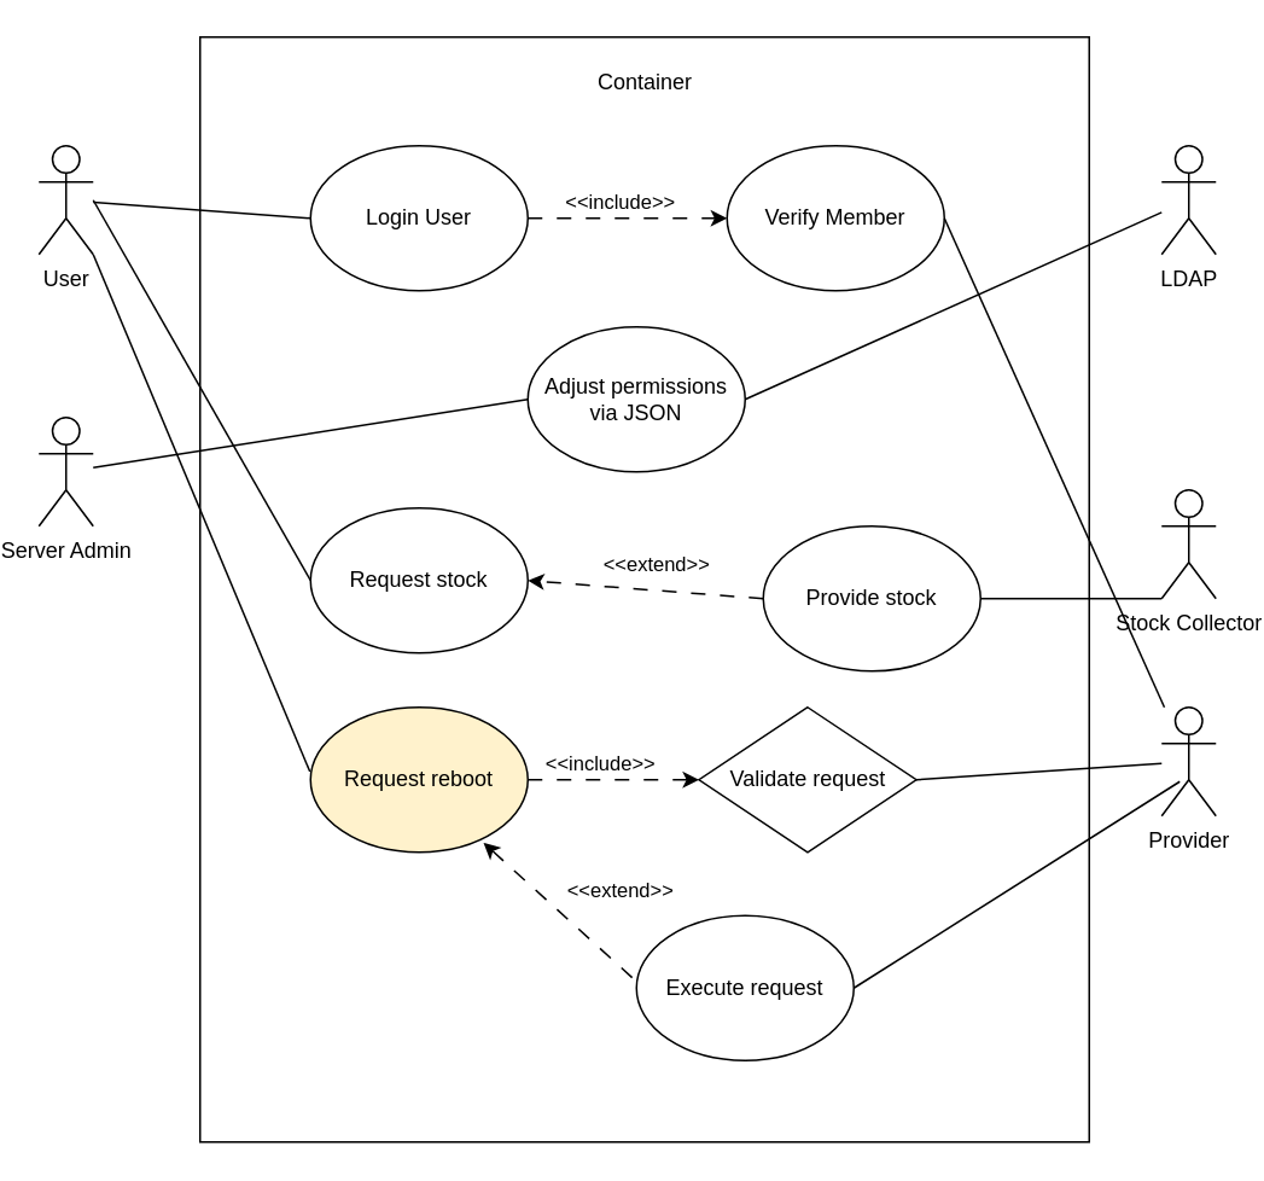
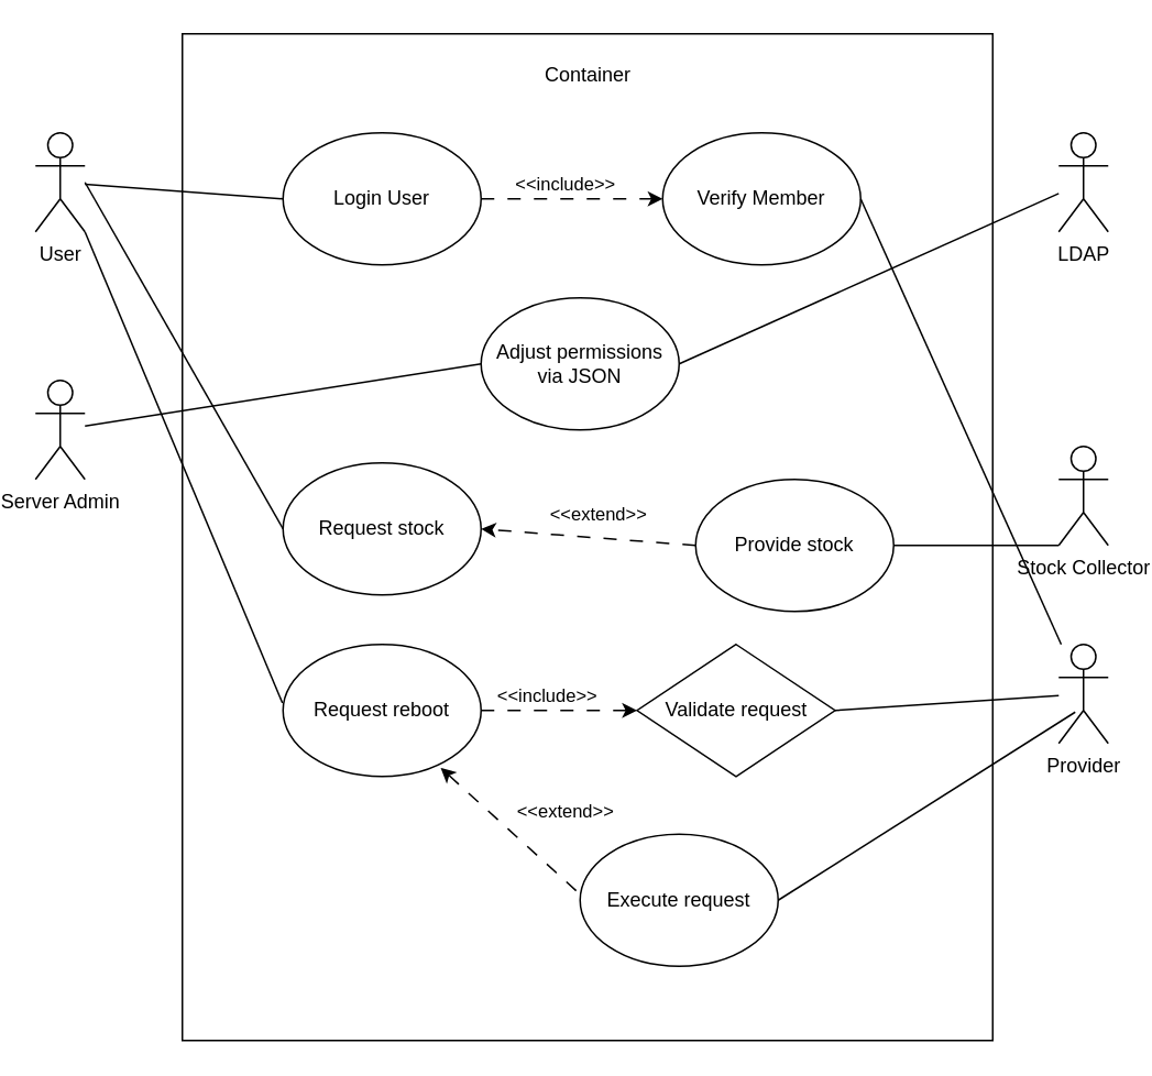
- <mxCell id="17" value="Request reboot" style="ellipse;whiteSpace=wrap;html=1;fillColor=#fff2cc;" vertex="1" parent="1"><mxGeometry x="170" y="390" width="120" height="80" as="geometry" /></mxCell>
+ <mxCell id="17" value="Request reboot" style="ellipse;whiteSpace=wrap;html=1;" vertex="1" parent="1"><mxGeometry x="170" y="390" width="120" height="80" as="geometry" /></mxCell>
